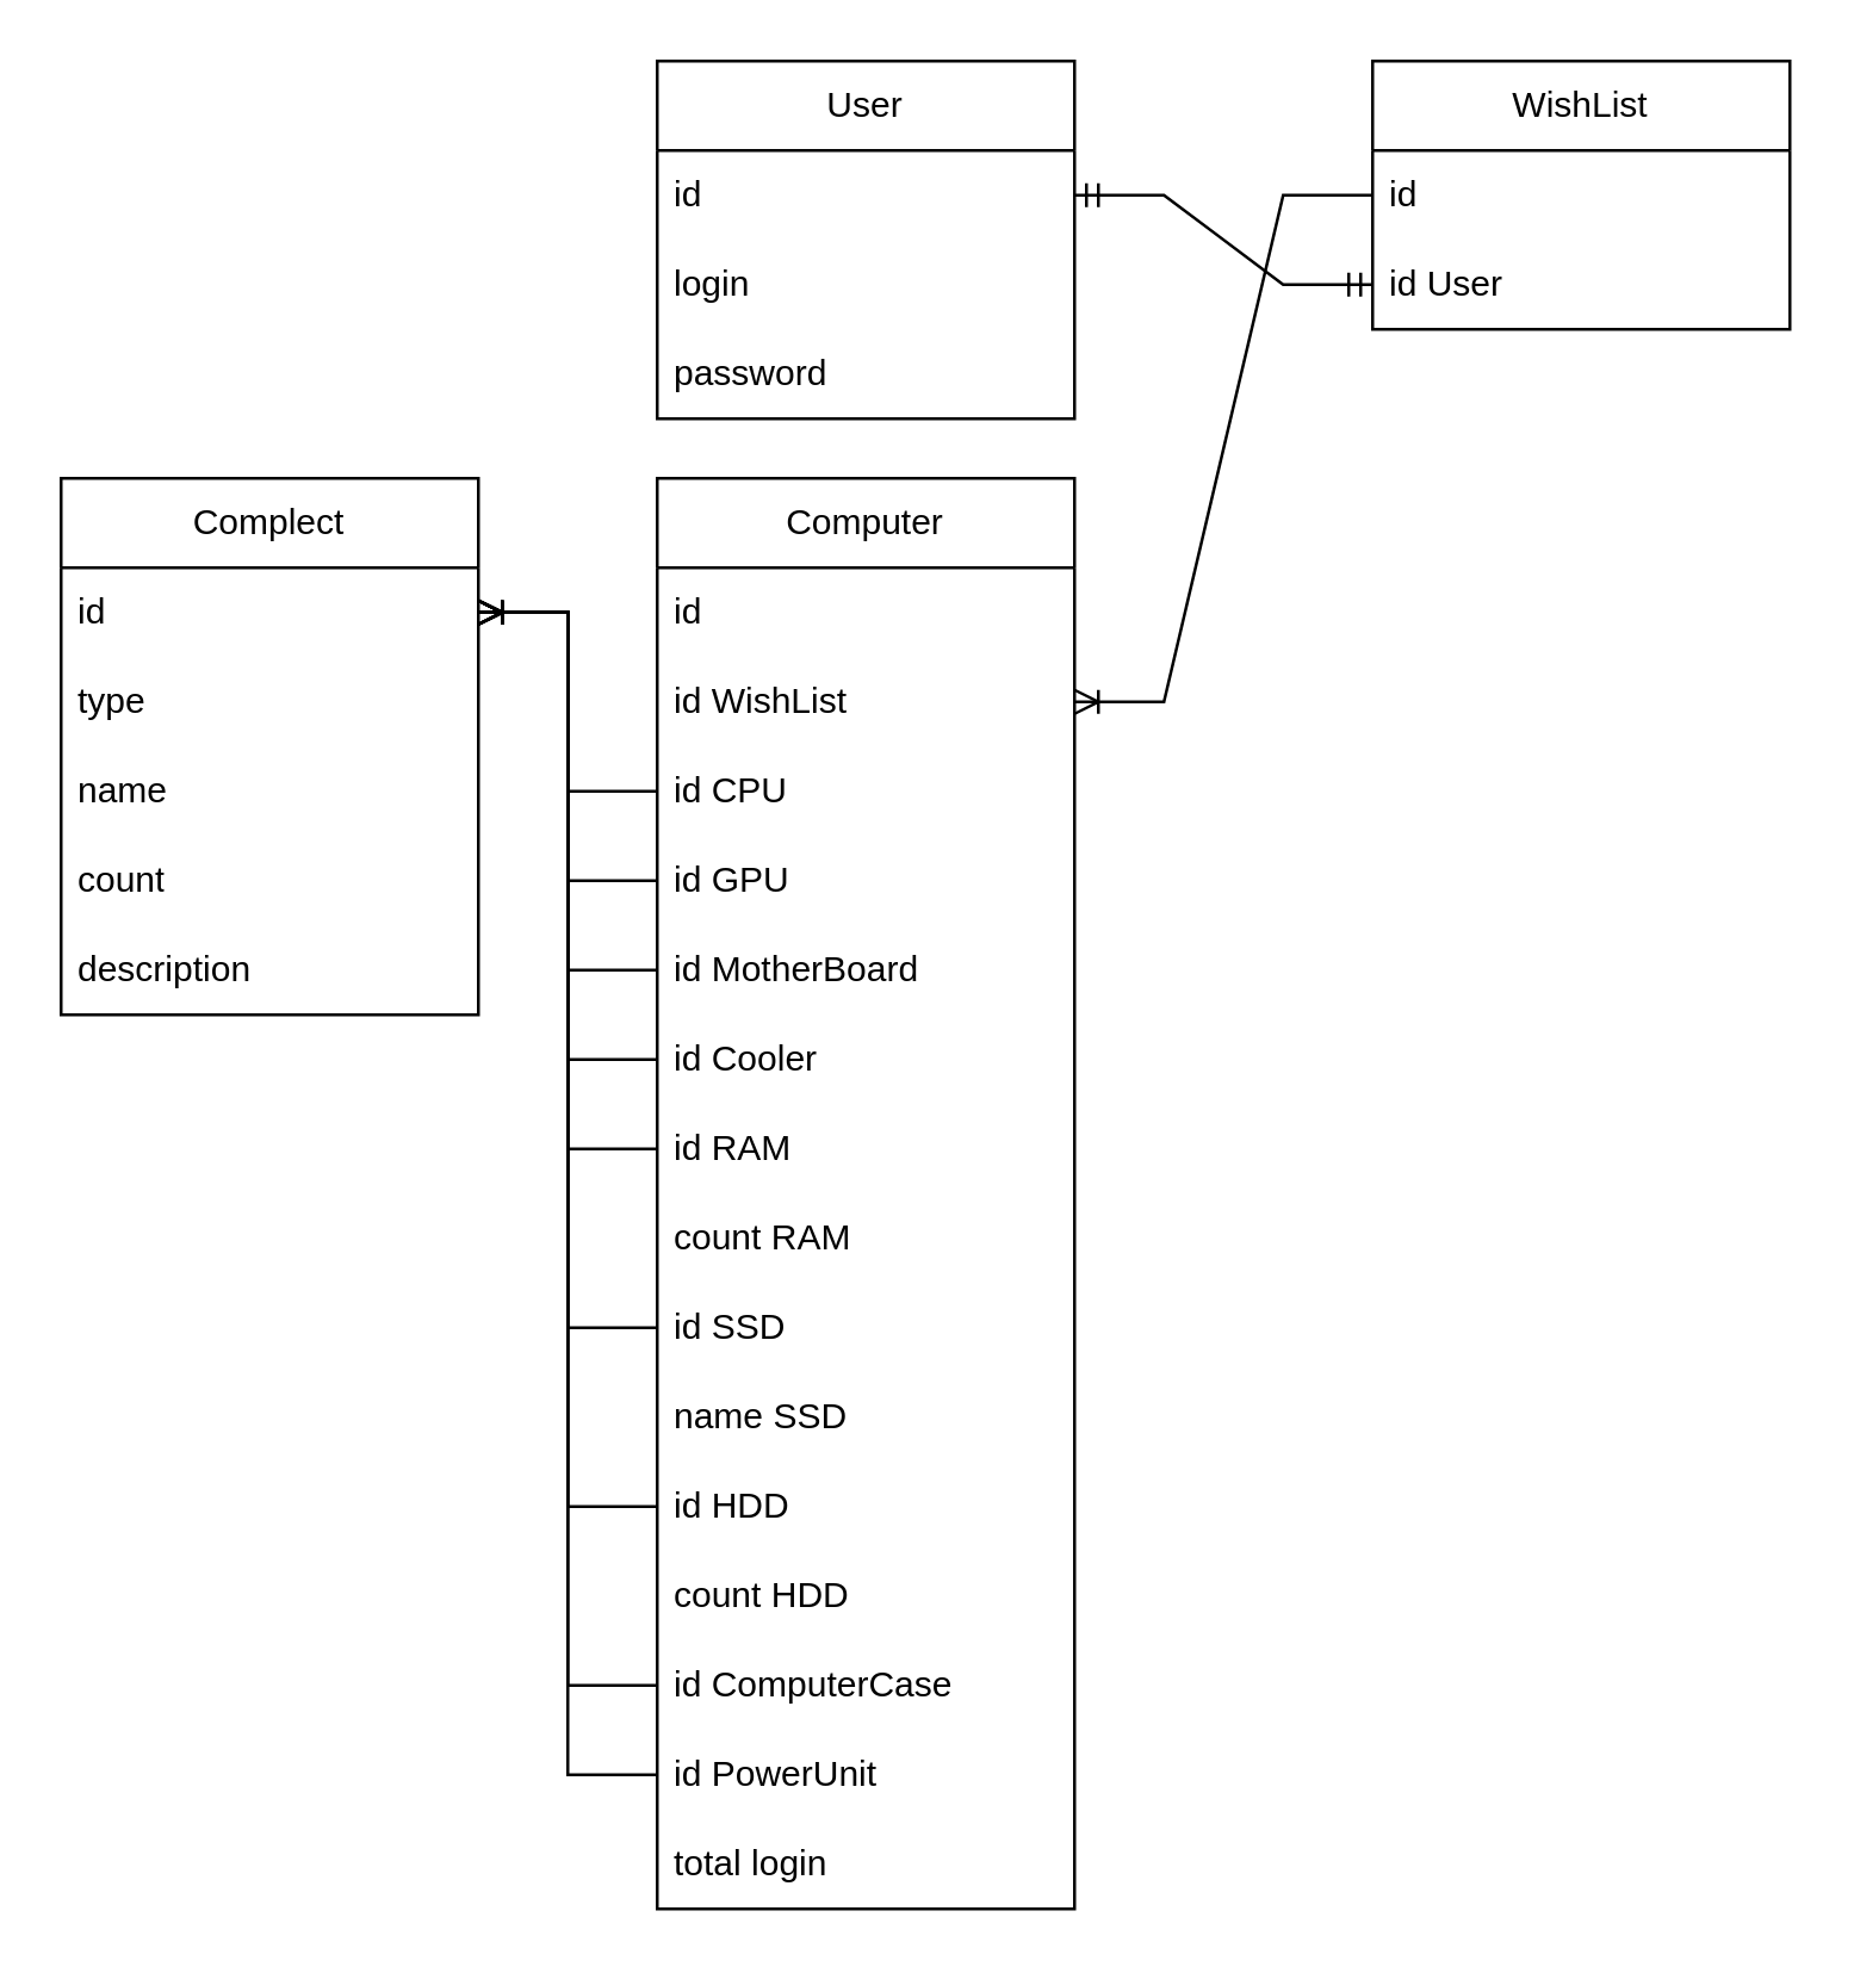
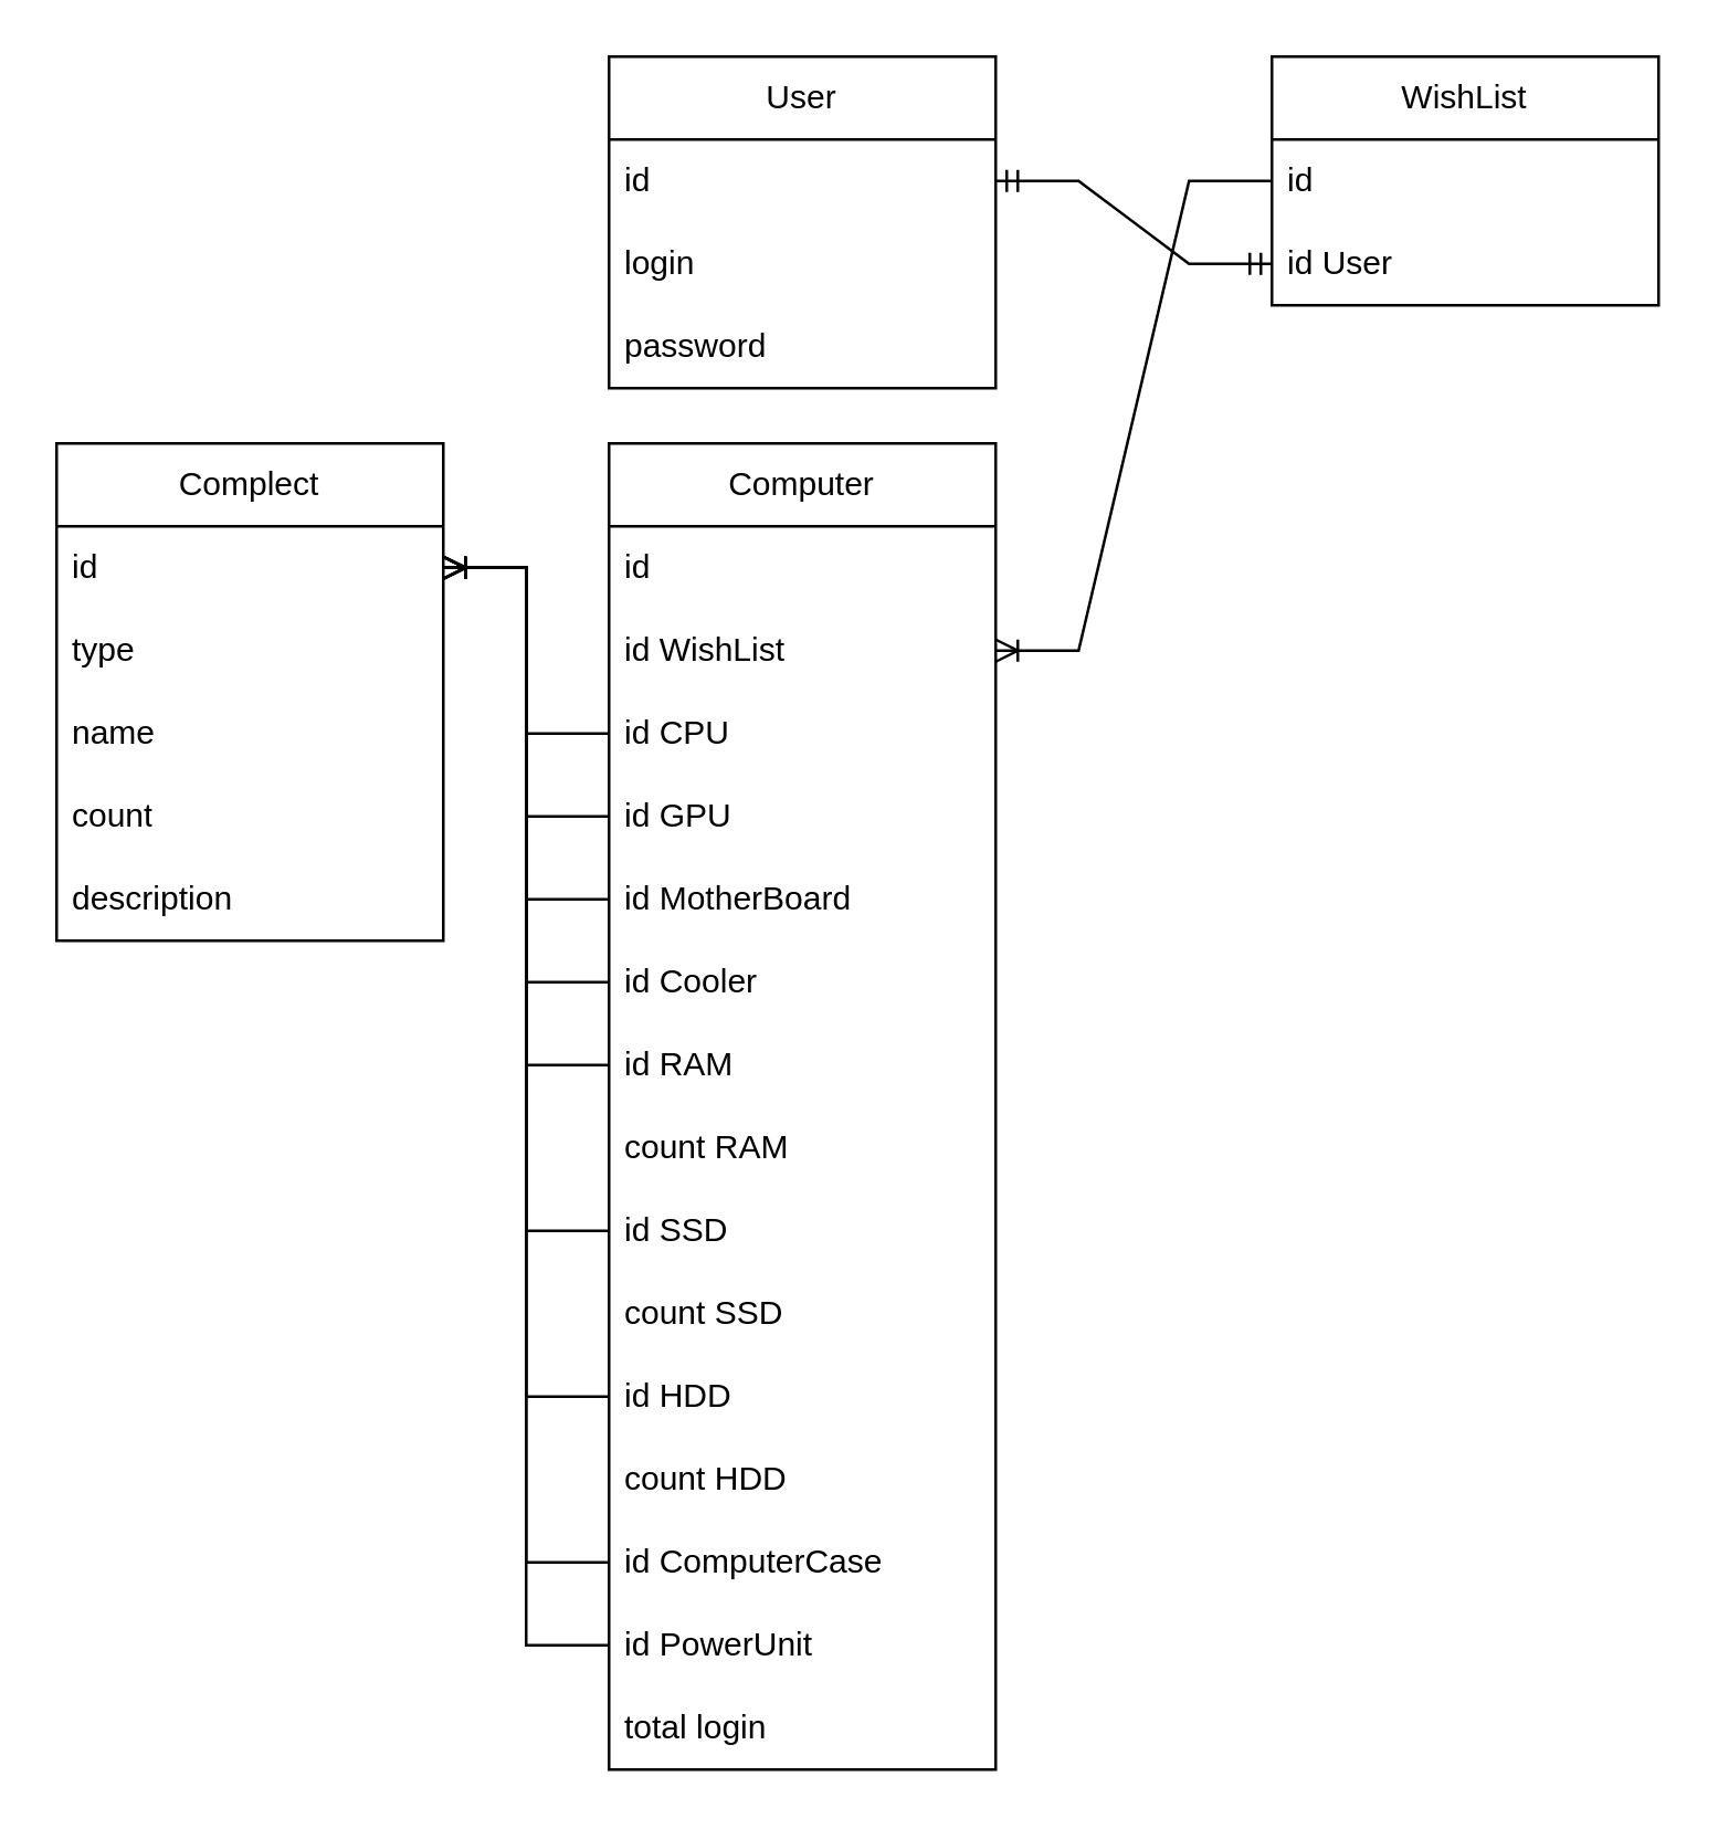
- <mxCell id="12" value="name SSD" style="text;strokeColor=none;fillColor=none;align=left;verticalAlign=middle;spacingLeft=4;spacingRight=4;overflow=hidden;points=[[0,0.5],[1,0.5]];portConstraint=eastwest;rotatable=0;whiteSpace=wrap;html=1;" parent="2" vertex="1"><mxGeometry y="300" width="140" height="30" as="geometry" /></mxCell>
+ <mxCell id="12" value="count SSD" style="text;strokeColor=none;fillColor=none;align=left;verticalAlign=middle;spacingLeft=4;spacingRight=4;overflow=hidden;points=[[0,0.5],[1,0.5]];portConstraint=eastwest;rotatable=0;whiteSpace=wrap;html=1;" parent="2" vertex="1"><mxGeometry y="300" width="140" height="30" as="geometry" /></mxCell>
